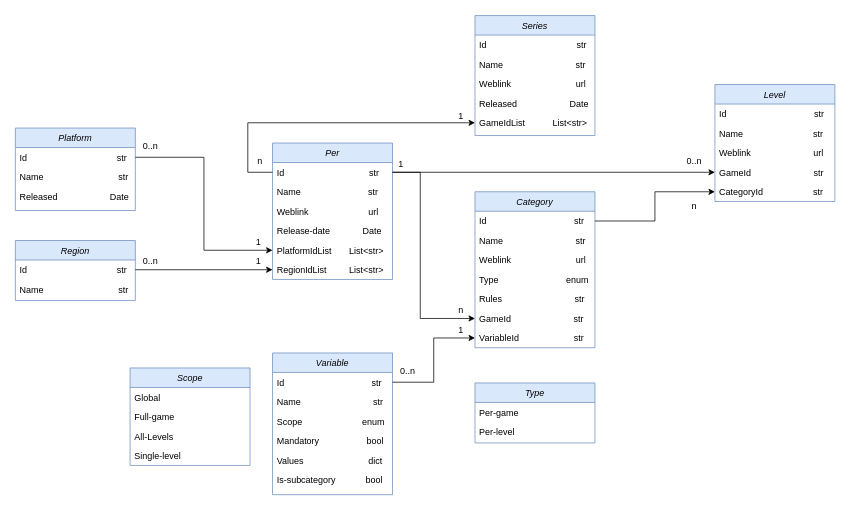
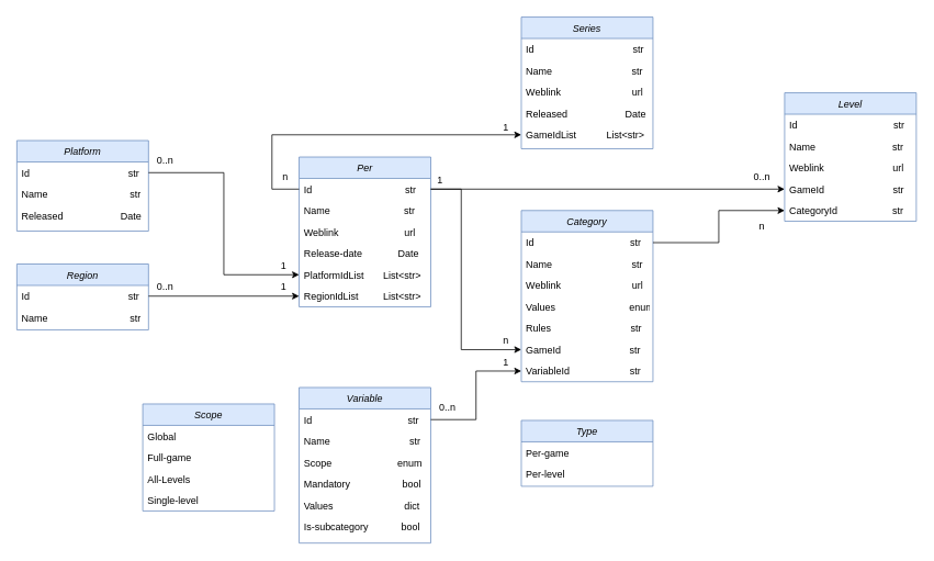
- <mxCell id="13" value="Type                           enum" style="text;align=left;verticalAlign=top;spacingLeft=4;spacingRight=4;overflow=hidden;rotatable=0;points=[[0,0.5],[1,0.5]];portConstraint=eastwest;rounded=0;shadow=0;html=0;fontFamily=Helvetica;" parent="9" vertex="1"><mxGeometry y="104" width="160" height="26" as="geometry" /></mxCell>
+ <mxCell id="13" value="Values                           enum" style="text;align=left;verticalAlign=top;spacingLeft=4;spacingRight=4;overflow=hidden;rotatable=0;points=[[0,0.5],[1,0.5]];portConstraint=eastwest;rounded=0;shadow=0;html=0;fontFamily=Helvetica;" parent="9" vertex="1"><mxGeometry y="104" width="160" height="26" as="geometry" /></mxCell>
